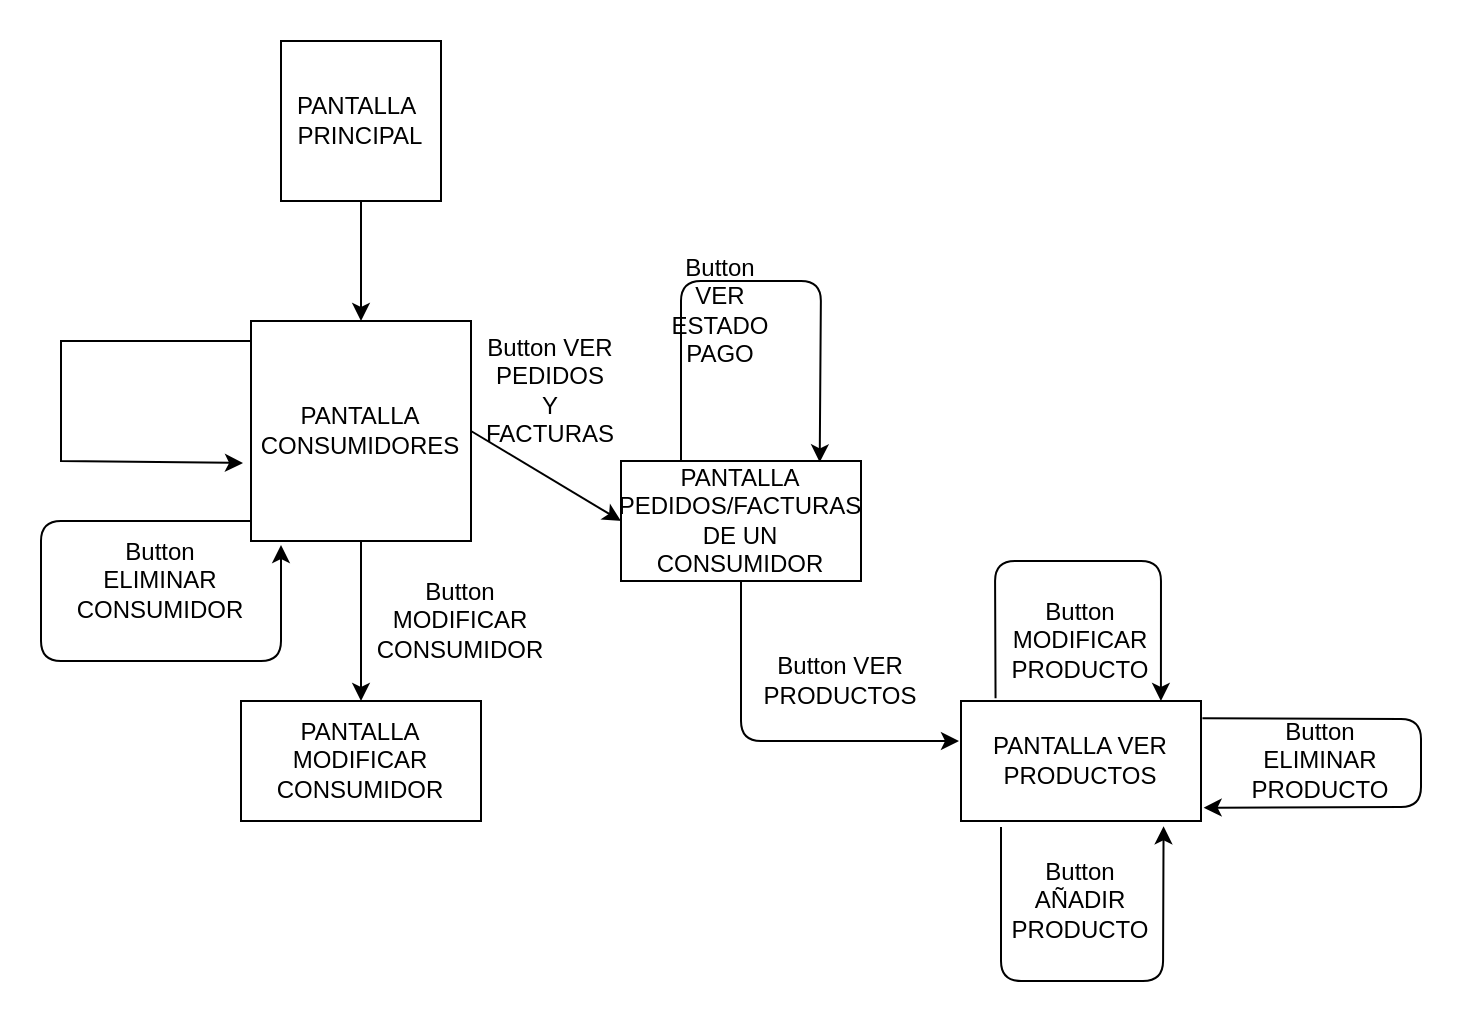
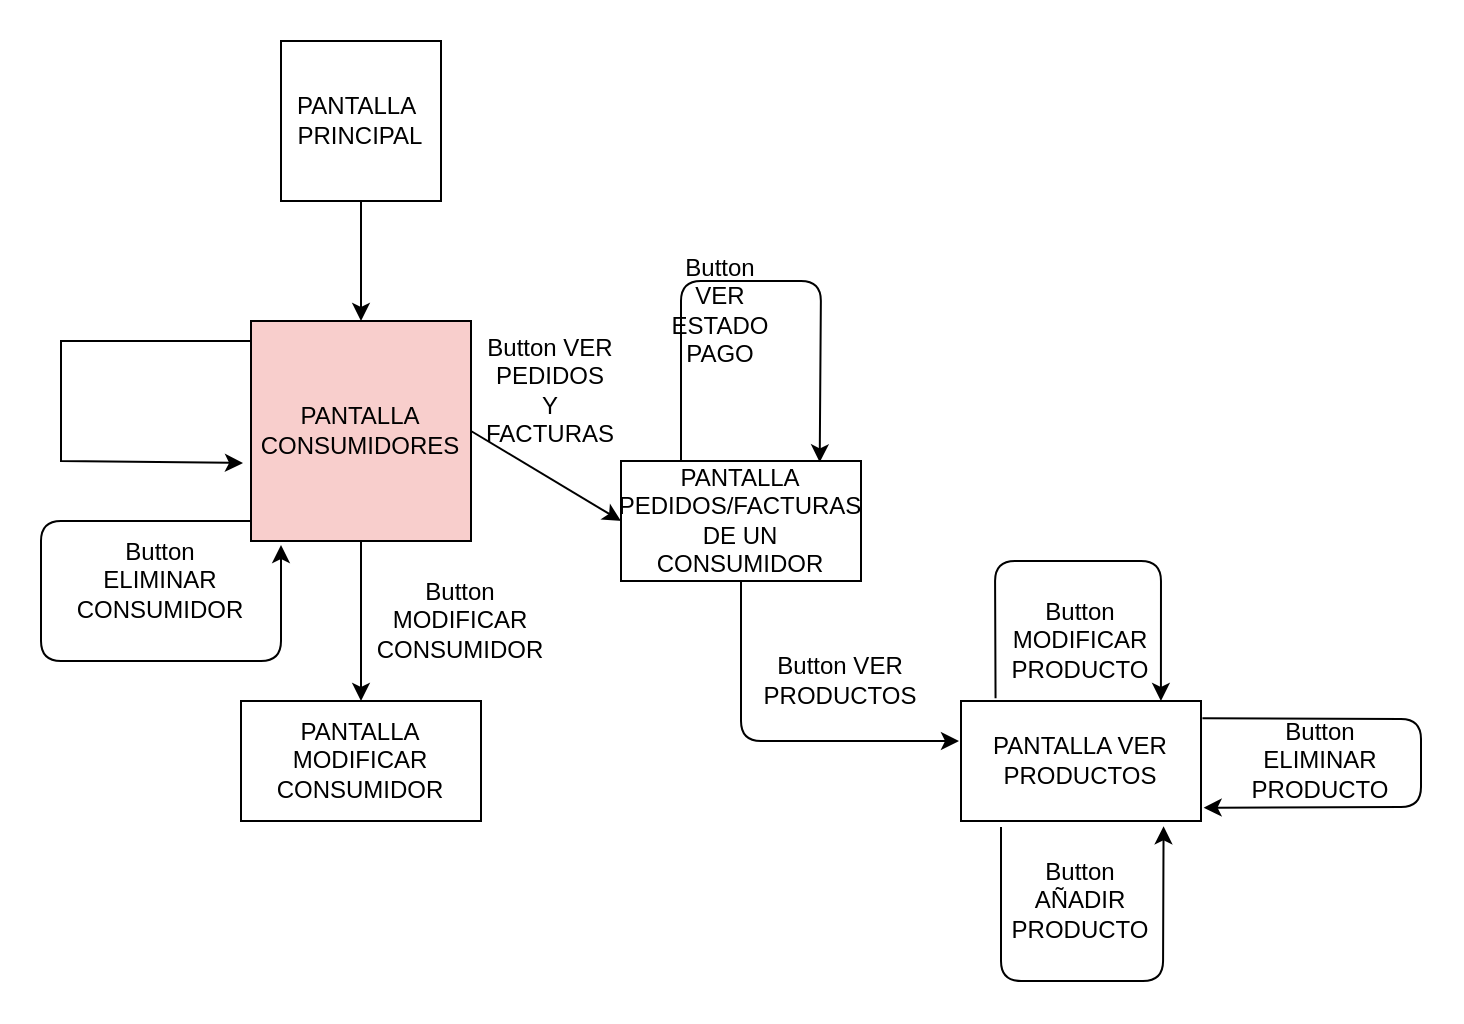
- <mxCell id="5" value="PANTALLA CONSUMIDORES" style="whiteSpace=wrap;html=1;aspect=fixed;" parent="1" vertex="1"><mxGeometry x="125" y="160" width="110" height="110" as="geometry" /></mxCell>
+ <mxCell id="5" value="PANTALLA CONSUMIDORES" style="whiteSpace=wrap;html=1;aspect=fixed;fillColor=#f8cecc;" parent="1" vertex="1"><mxGeometry x="125" y="160" width="110" height="110" as="geometry" /></mxCell>
